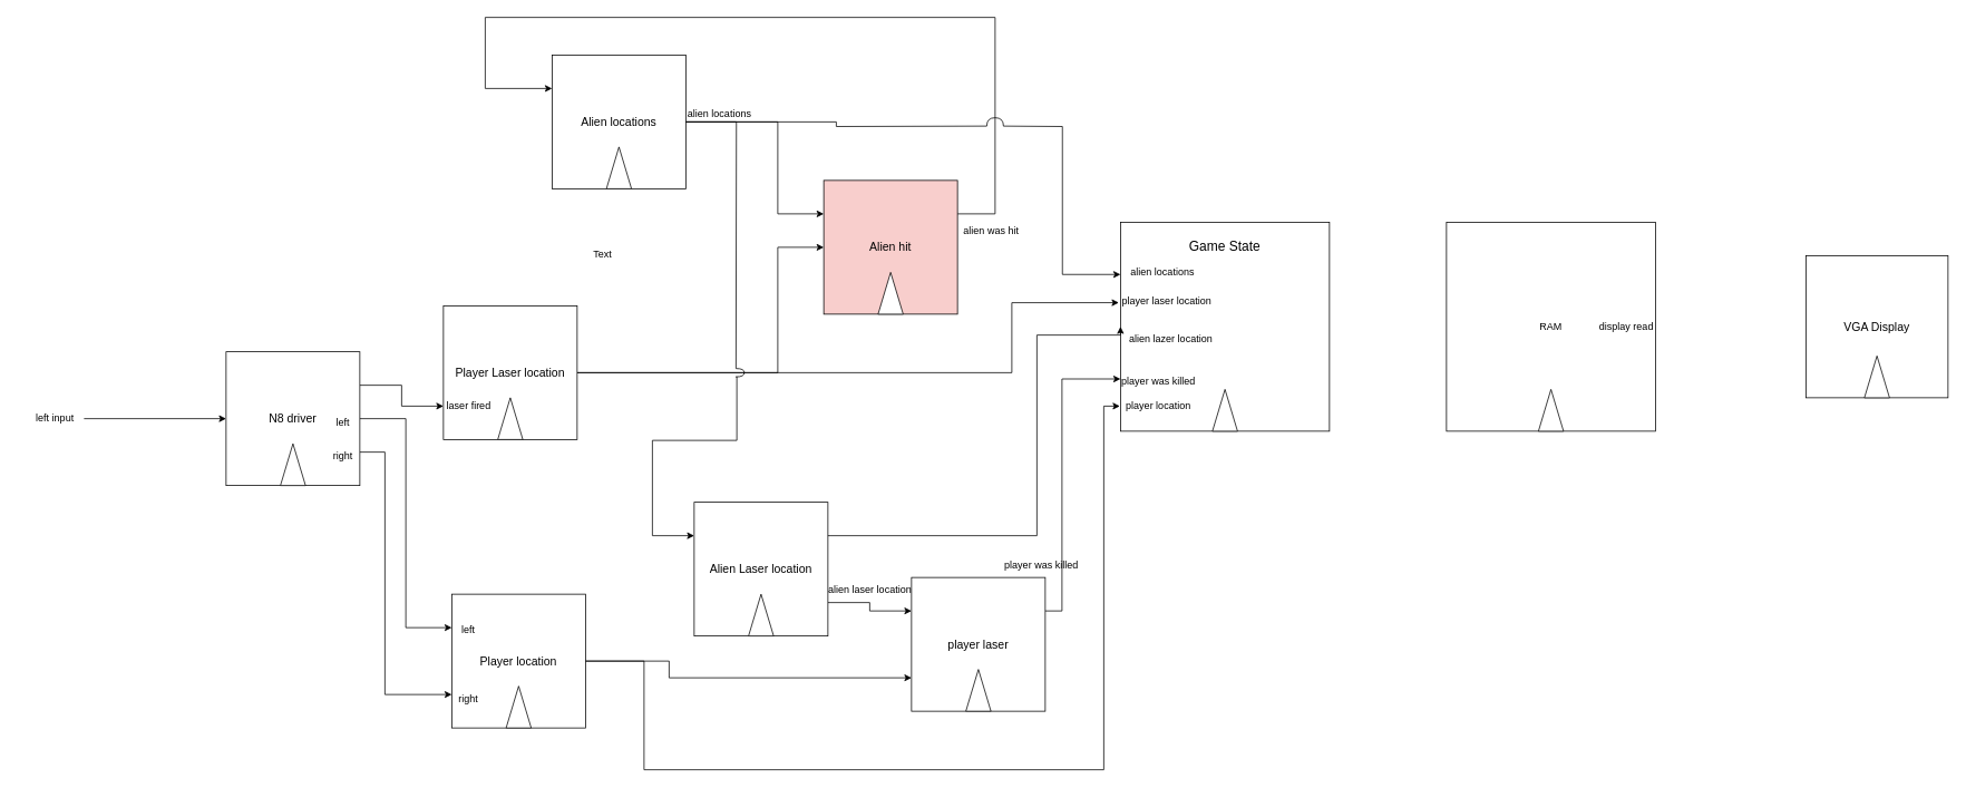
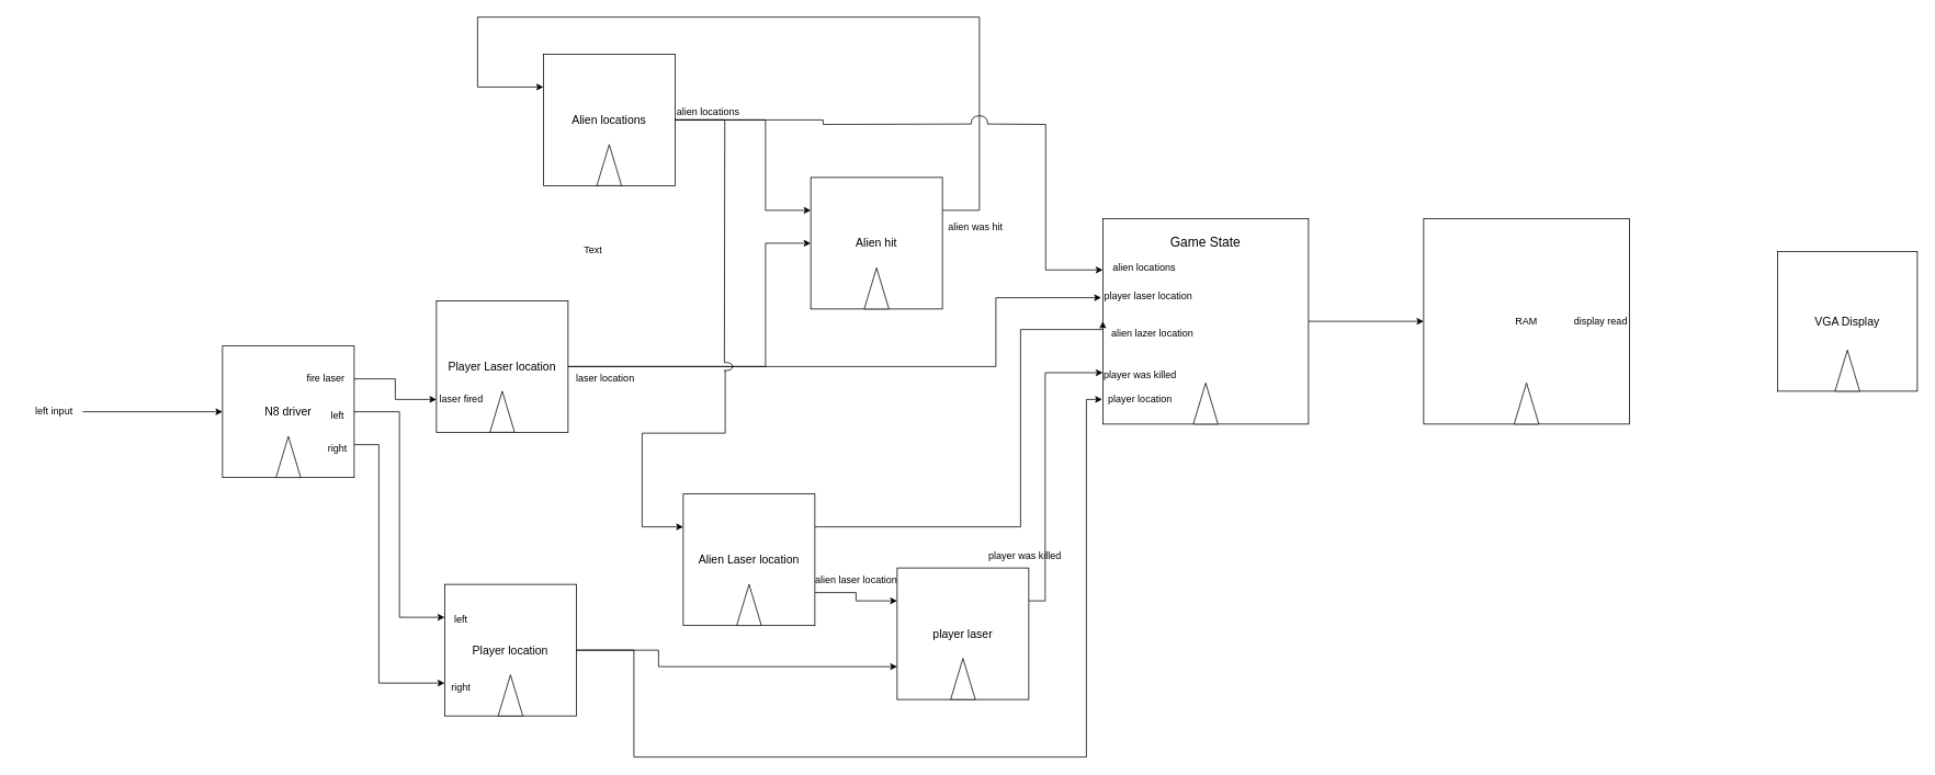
- <mxCell id="15" value="&lt;span style=&quot;font-size: 14px;&quot;&gt;Alien hit&lt;br&gt;&lt;/span&gt;" style="whiteSpace=wrap;html=1;aspect=fixed;fillColor=#f8cecc;" vertex="1" parent="1"><mxGeometry x="985" y="215" width="160" height="160" as="geometry" /></mxCell>
+ <mxCell id="15" value="&lt;span style=&quot;font-size: 14px;&quot;&gt;Alien hit&lt;br&gt;&lt;/span&gt;" style="whiteSpace=wrap;html=1;aspect=fixed;" vertex="1" parent="1"><mxGeometry x="985" y="215" width="160" height="160" as="geometry" /></mxCell>
+ <mxCell id="31" style="edgeStyle=orthogonalEdgeStyle;rounded=0;orthogonalLoop=1;jettySize=auto;html=1;exitX=1;exitY=0.5;exitDx=0;exitDy=0;entryX=0;entryY=0.5;entryDx=0;entryDy=0;" edge="1" parent="1" source="32" target="2"><mxGeometry relative="1" as="geometry" /></mxCell>
+ <mxCell id="37" value="fire laser" style="text;html=1;align=center;verticalAlign=middle;resizable=0;points=[];autosize=1;strokeColor=none;fillColor=none;" vertex="1" parent="1"><mxGeometry x="360" y="445" width="70" height="30" as="geometry" /></mxCell>
+ <mxCell id="38" value="laser location" style="text;html=1;align=center;verticalAlign=middle;resizable=0;points=[];autosize=1;strokeColor=none;fillColor=none;" vertex="1" parent="1"><mxGeometry x="690" y="445" width="90" height="30" as="geometry" /></mxCell>
